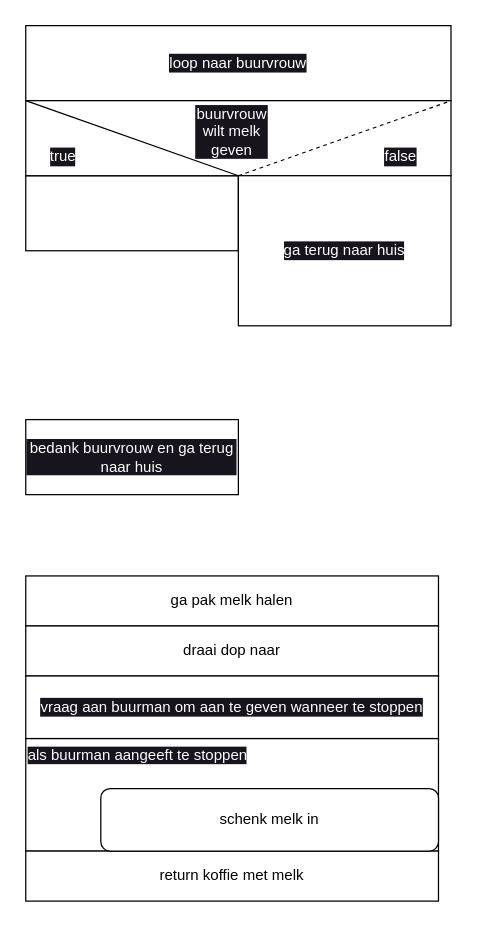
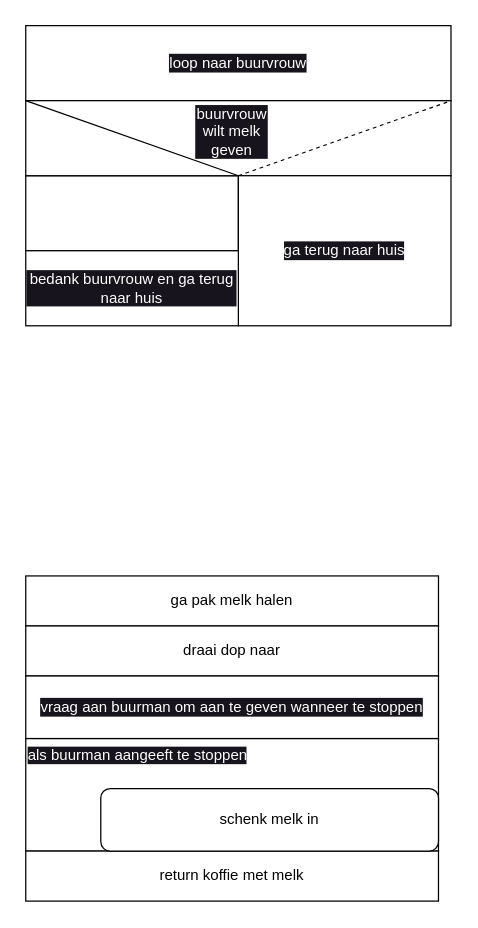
- <mxCell id="11" value="true" style="text;strokeColor=none;align=center;fillColor=none;html=1;verticalAlign=middle;whiteSpace=wrap;rounded=0;labelBackgroundColor=#18141D;fontColor=#FFFFFF;" vertex="1" parent="1"><mxGeometry x="20" y="110" width="60" height="30" as="geometry" /></mxCell>
- <mxCell id="12" value="false" style="text;strokeColor=none;align=center;fillColor=none;html=1;verticalAlign=middle;whiteSpace=wrap;rounded=0;labelBackgroundColor=#18141D;fontColor=#FFFFFF;" vertex="1" parent="1"><mxGeometry x="290" y="110" width="60" height="30" as="geometry" /></mxCell>
- <mxCell id="15" value="bedank buurvrouw en ga terug naar huis" style="whiteSpace=wrap;html=1;labelBackgroundColor=#18141D;fontColor=#FFFFFF;" vertex="1" parent="1"><mxGeometry x="20" y="335" width="170" height="60" as="geometry" /></mxCell>
+ <mxCell id="15" value="bedank buurvrouw en ga terug naar huis" style="whiteSpace=wrap;html=1;labelBackgroundColor=#18141D;fontColor=#FFFFFF;" vertex="1" parent="1"><mxGeometry x="20" y="200" width="170" height="60" as="geometry" /></mxCell>
